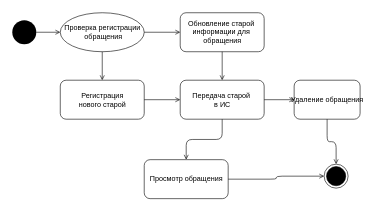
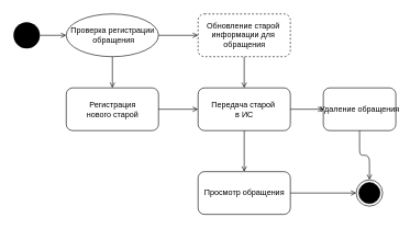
- <mxCell id="8" value="Обновление старой&amp;nbsp;&lt;br&gt;информации для&amp;nbsp;&lt;br&gt;обращения" style="html=1;rounded=1;sketch=0;" vertex="1" parent="1"><mxGeometry x="300" y="20.5" width="140" height="65" as="geometry" /></mxCell>
+ <mxCell id="8" value="Обновление старой&amp;nbsp;&lt;br&gt;информации для&amp;nbsp;&lt;br&gt;обращения" style="html=1;rounded=1;sketch=0;dashed=1;" vertex="1" parent="1"><mxGeometry x="300" y="20.5" width="140" height="65" as="geometry" /></mxCell>
- <mxCell id="13" value="Просмотр обращения" style="html=1;rounded=1;sketch=0;" vertex="1" parent="1"><mxGeometry x="240" y="265.5" width="140" height="65" as="geometry" /></mxCell>
+ <mxCell id="13" value="Просмотр обращения" style="html=1;rounded=1;sketch=0;" vertex="1" parent="1"><mxGeometry x="300" y="260.5" width="140" height="65" as="geometry" /></mxCell>
